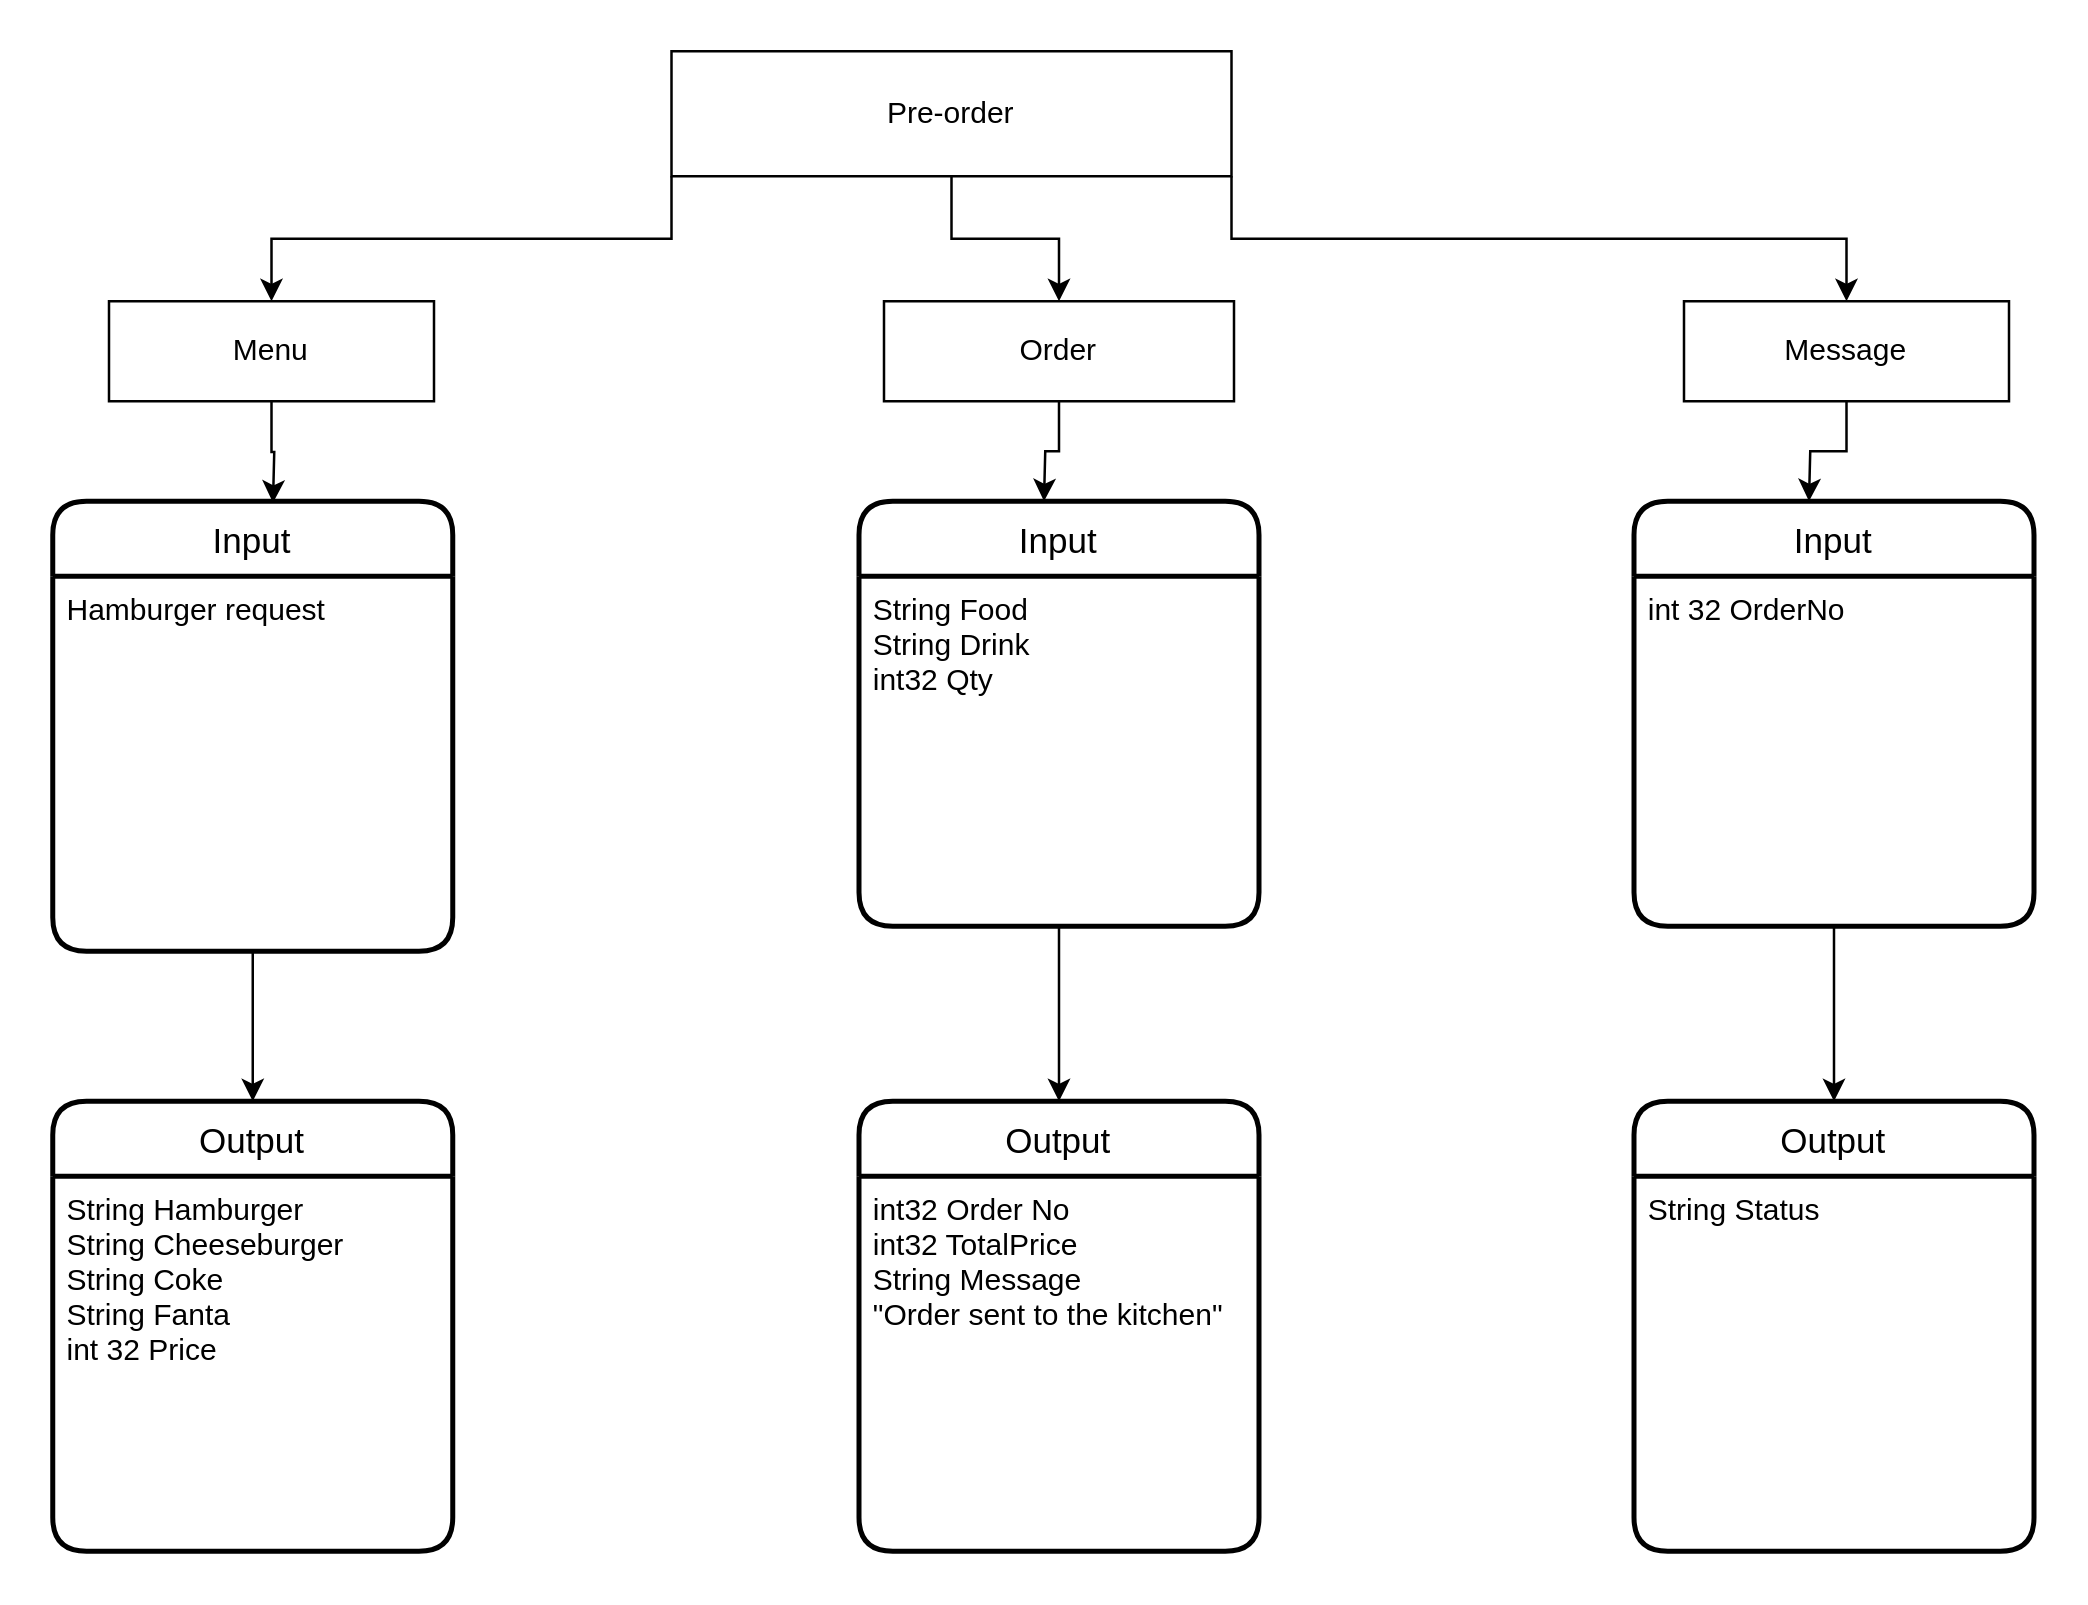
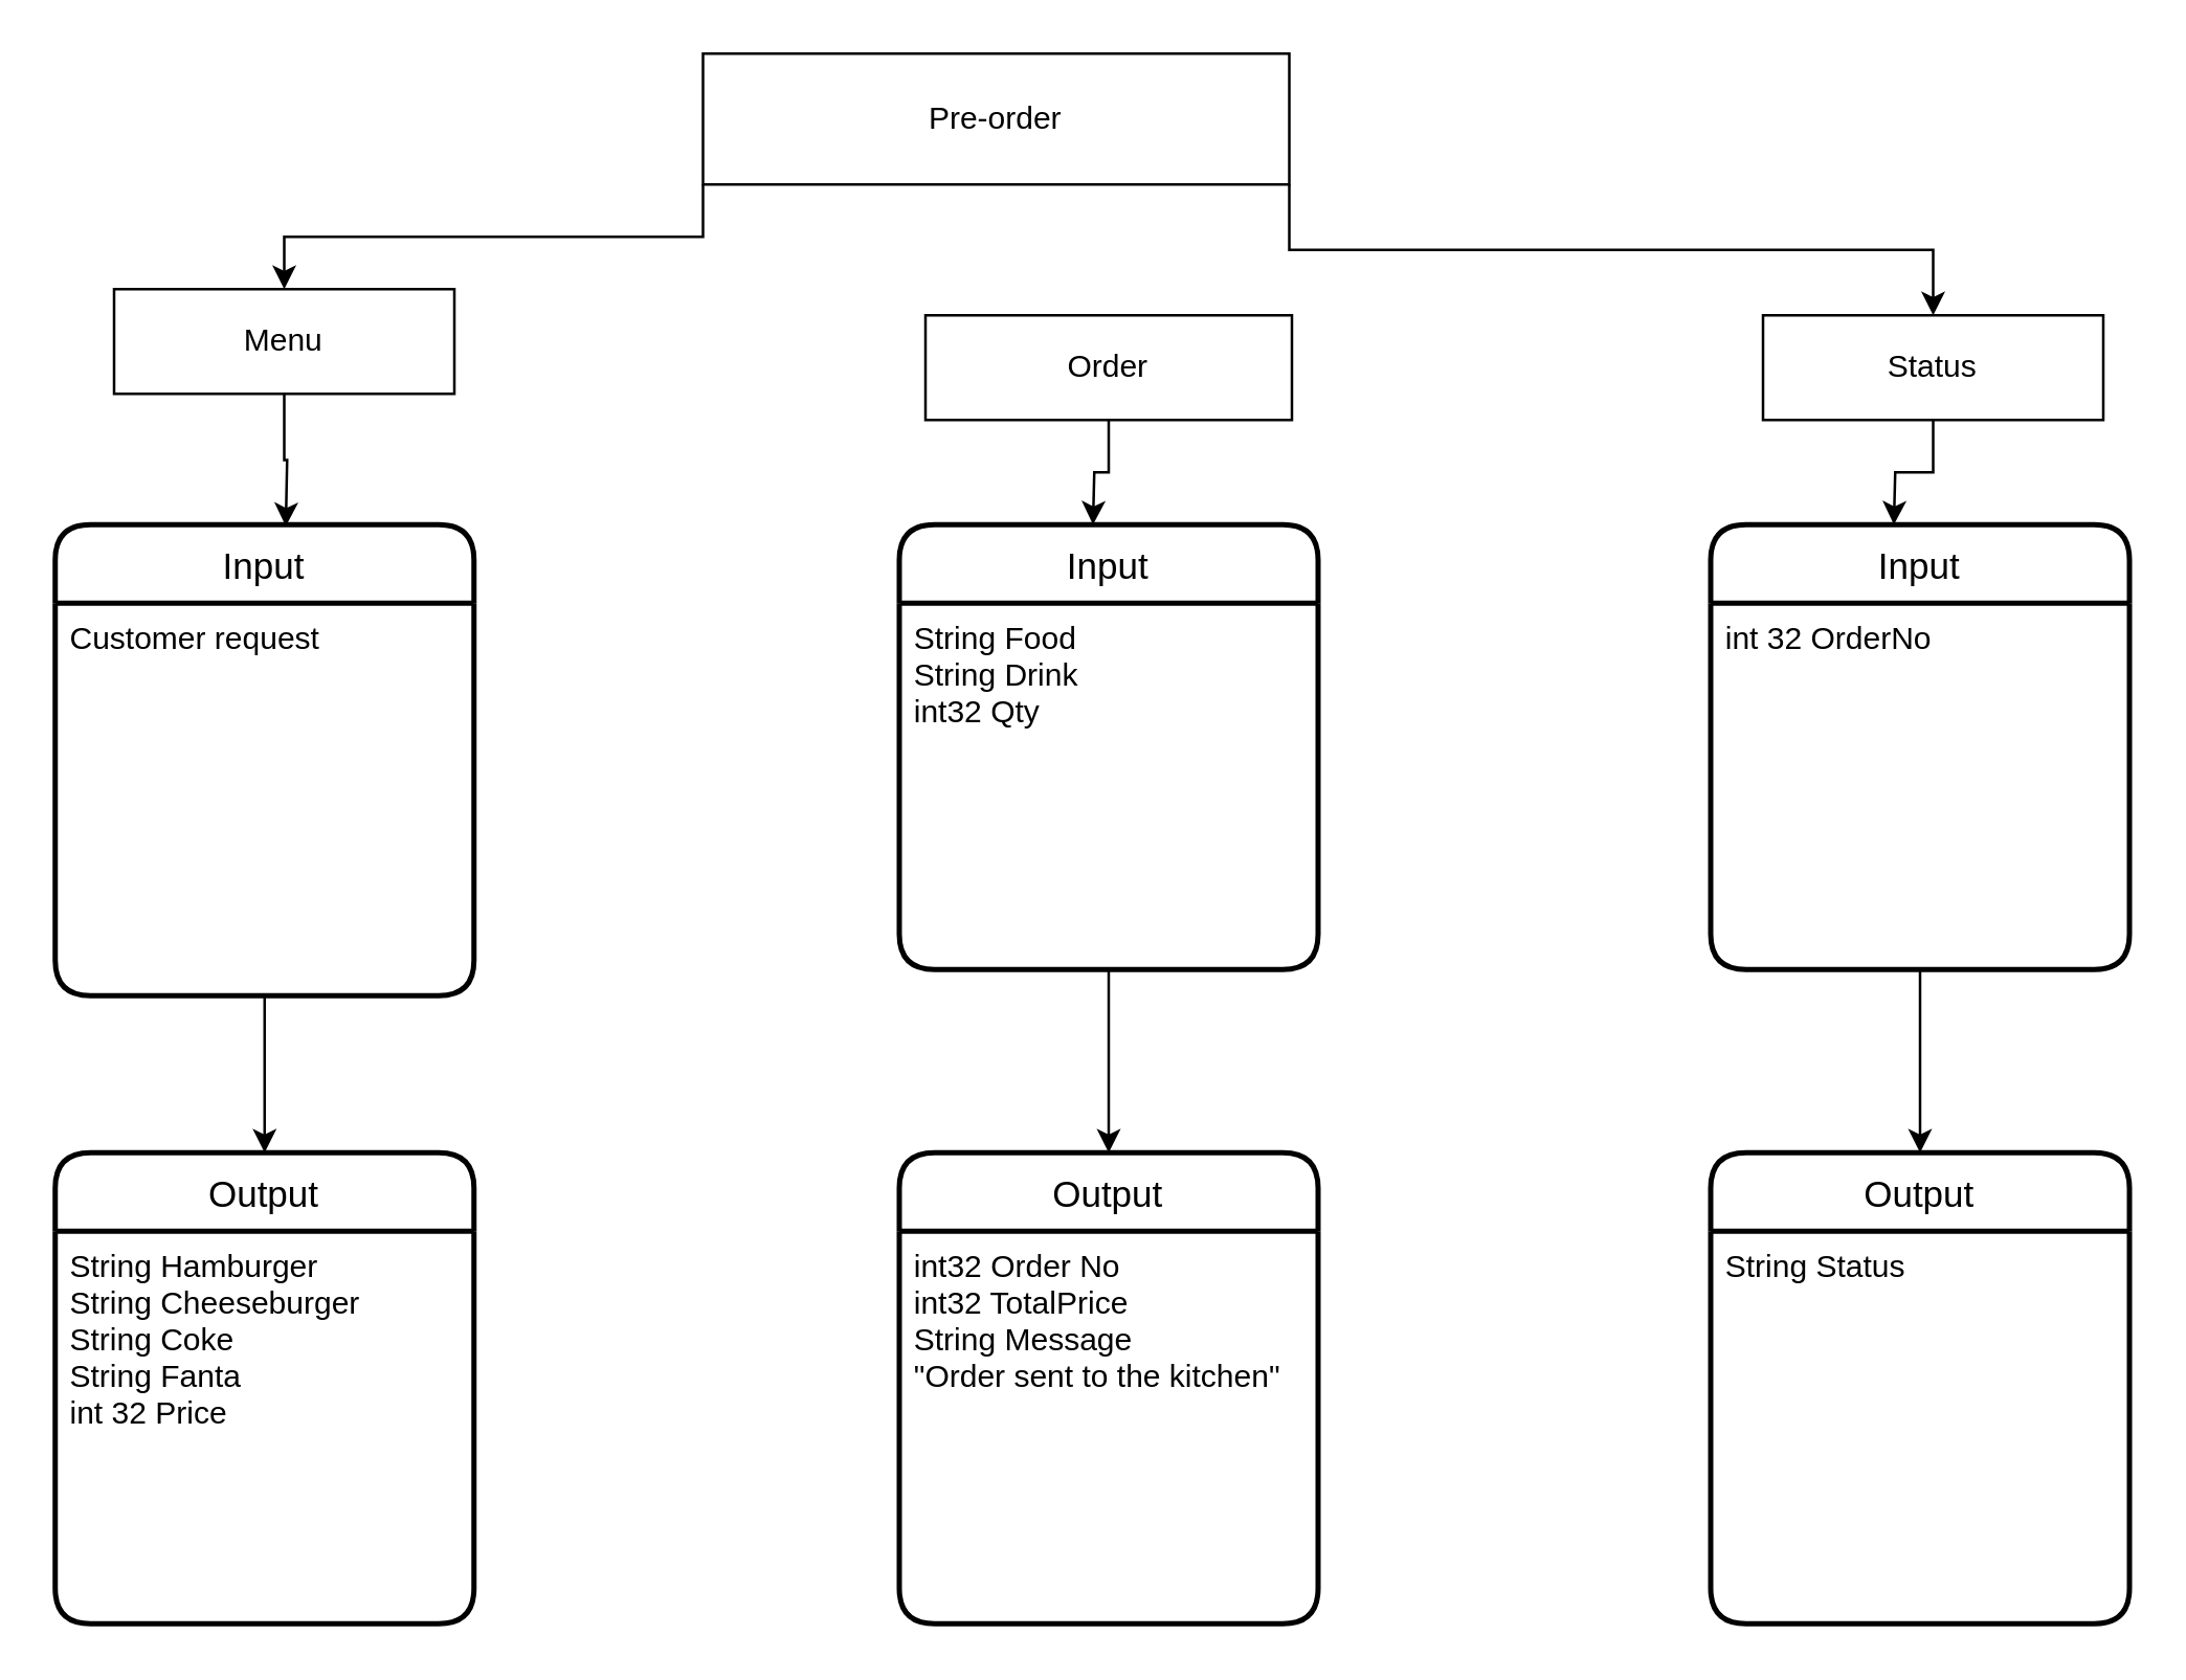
- <mxCell id="9" style="edgeStyle=orthogonalEdgeStyle;rounded=0;orthogonalLoop=1;jettySize=auto;html=1;exitX=0.5;exitY=1;exitDx=0;exitDy=0;" edge="1" parent="1" source="11" target="5"><mxGeometry relative="1" as="geometry" /></mxCell>
- <mxCell id="3" value="Menu" style="rounded=0;whiteSpace=wrap;html=1;" vertex="1" parent="1"><mxGeometry x="43" y="120" width="130" height="40" as="geometry" /></mxCell>
+ <mxCell id="3" value="Menu" style="rounded=0;whiteSpace=wrap;html=1;" vertex="1" parent="1"><mxGeometry x="43" y="110" width="130" height="40" as="geometry" /></mxCell>
- <mxCell id="7" value="Message" style="rounded=0;whiteSpace=wrap;html=1;" vertex="1" parent="1"><mxGeometry x="673" y="120" width="130" height="40" as="geometry" /></mxCell>
+ <mxCell id="7" value="Status" style="rounded=0;whiteSpace=wrap;html=1;" vertex="1" parent="1"><mxGeometry x="673" y="120" width="130" height="40" as="geometry" /></mxCell>
- <mxCell id="13" value="Hamburger request" style="align=left;strokeColor=none;fillColor=none;spacingLeft=4;fontSize=12;verticalAlign=top;resizable=0;rotatable=0;part=1;" vertex="1" parent="12"><mxGeometry y="30" width="160" height="150" as="geometry" /></mxCell>
+ <mxCell id="13" value="Customer request" style="align=left;strokeColor=none;fillColor=none;spacingLeft=4;fontSize=12;verticalAlign=top;resizable=0;rotatable=0;part=1;" vertex="1" parent="12"><mxGeometry y="30" width="160" height="150" as="geometry" /></mxCell>
